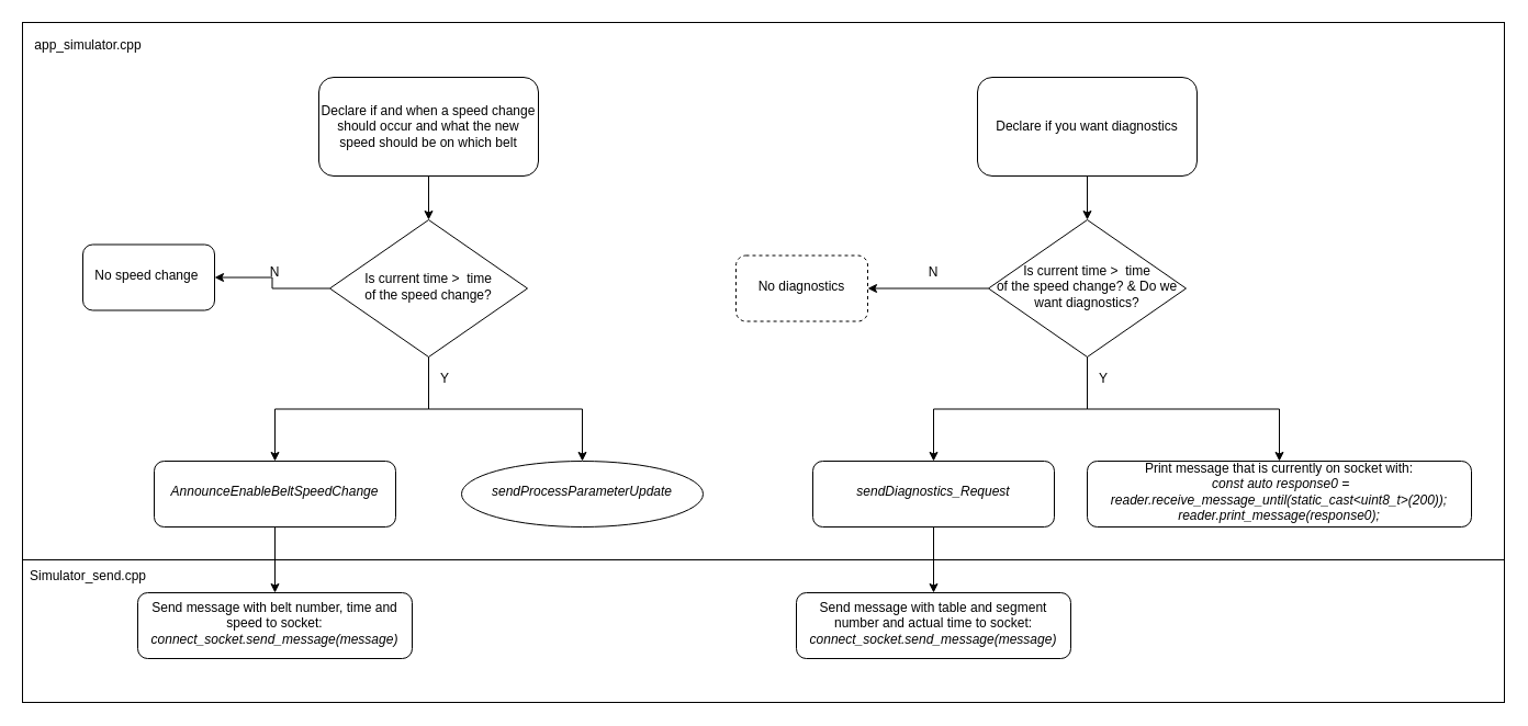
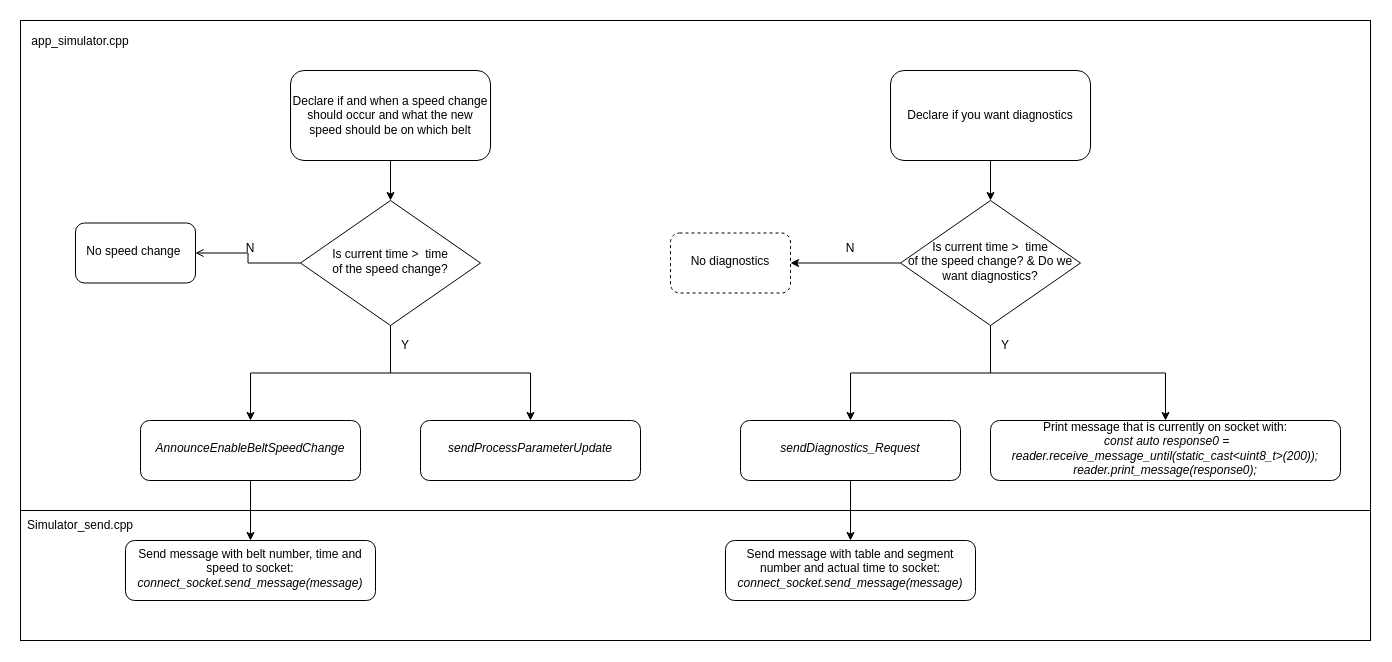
- <mxCell id="5" value="" style="edgeStyle=orthogonalEdgeStyle;rounded=0;orthogonalLoop=1;jettySize=auto;html=1;" edge="1" parent="1" source="8" target="9"><mxGeometry relative="1" as="geometry" /></mxCell>
+ <mxCell id="5" value="" style="edgeStyle=orthogonalEdgeStyle;rounded=0;orthogonalLoop=1;jettySize=auto;html=1;endArrow=open;" edge="1" parent="1" source="8" target="9"><mxGeometry relative="1" as="geometry" /></mxCell>
- <mxCell id="12" value="&lt;i&gt;sendProcessParameterUpdate&lt;/i&gt;" style="ellipse;whiteSpace=wrap;html=1;shadow=0;strokeWidth=1;spacing=6;spacingTop=-4;" vertex="1" parent="1"><mxGeometry x="420" y="420" width="220" height="60" as="geometry" /></mxCell>
+ <mxCell id="12" value="&lt;i&gt;sendProcessParameterUpdate&lt;/i&gt;" style="rounded=1;whiteSpace=wrap;html=1;shadow=0;strokeWidth=1;spacing=6;spacingTop=-4;" vertex="1" parent="1"><mxGeometry x="420" y="420" width="220" height="60" as="geometry" /></mxCell>
